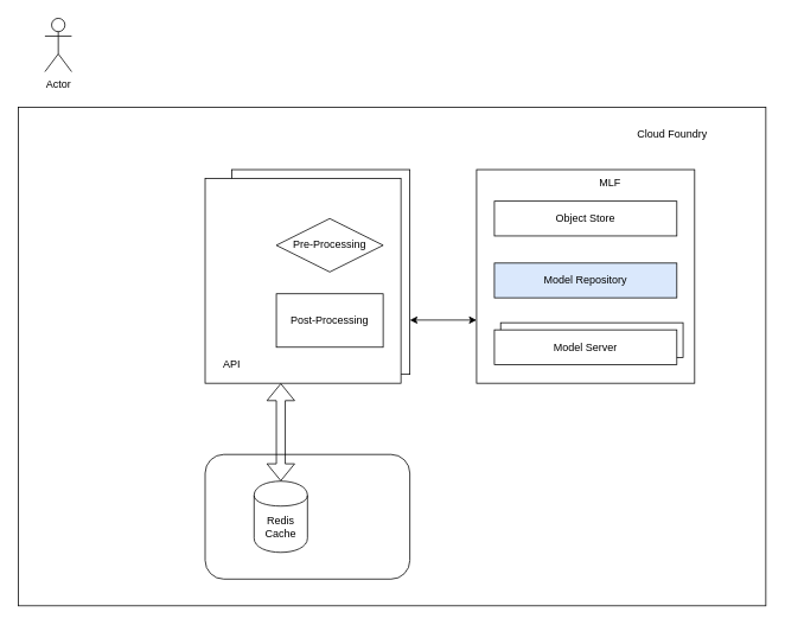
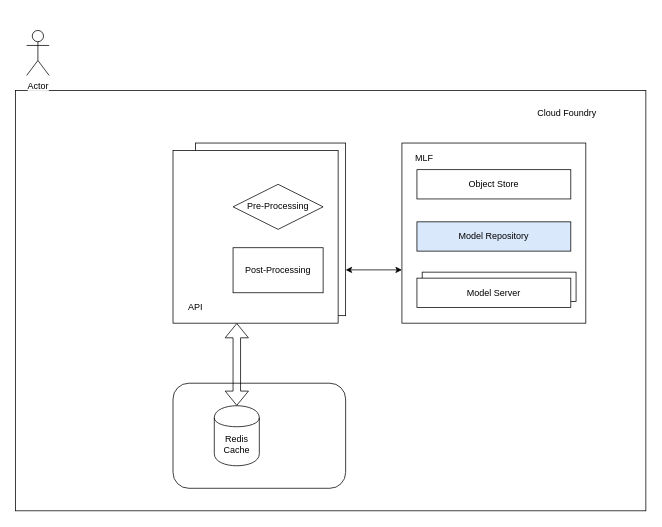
- <mxCell id="19" value="Actor" style="shape=umlActor;verticalLabelPosition=bottom;labelBackgroundColor=#ffffff;verticalAlign=top;html=1;outlineConnect=0;" vertex="1" parent="1"><mxGeometry x="50" y="20" width="30" height="60" as="geometry" /></mxCell>
+ <mxCell id="19" value="Actor" style="shape=umlActor;verticalLabelPosition=bottom;labelBackgroundColor=#ffffff;verticalAlign=top;html=1;outlineConnect=0;" vertex="1" parent="1"><mxGeometry x="35" y="40" width="30" height="60" as="geometry" /></mxCell>
- <mxCell id="9" value="MLF" style="text;html=1;strokeColor=none;fillColor=none;align=center;verticalAlign=middle;whiteSpace=wrap;rounded=0;" vertex="1" parent="1"><mxGeometry x="665" y="195" width="40" height="20" as="geometry" /></mxCell>
+ <mxCell id="9" value="MLF" style="text;html=1;strokeColor=none;fillColor=none;align=center;verticalAlign=middle;whiteSpace=wrap;rounded=0;" vertex="1" parent="1"><mxGeometry x="545" y="200" width="40" height="20" as="geometry" /></mxCell>
